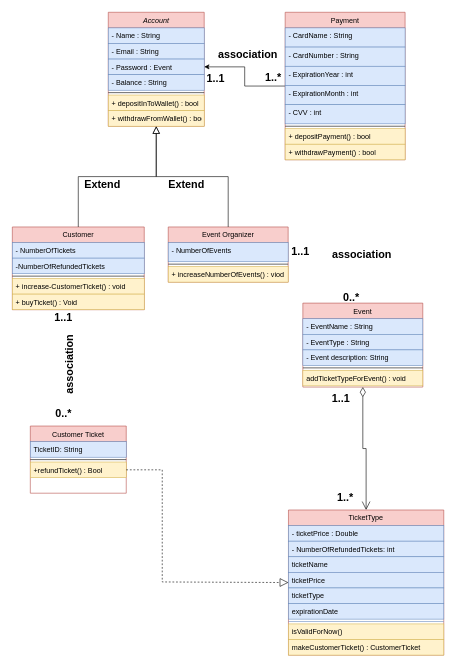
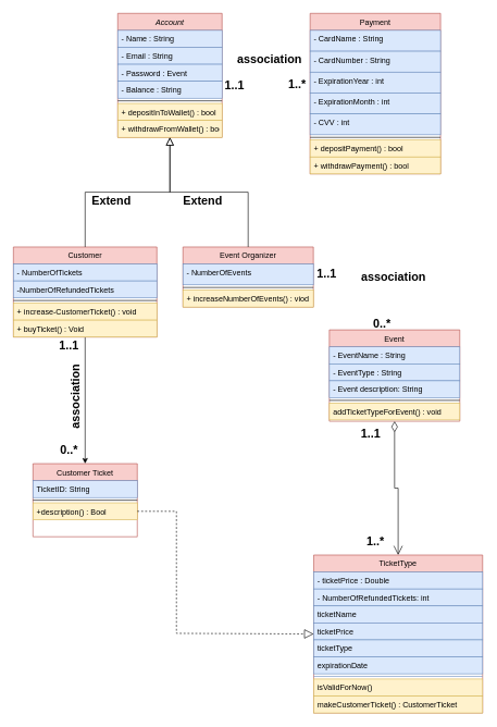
- <mxCell id="54" style="edgeStyle=orthogonalEdgeStyle;rounded=0;orthogonalLoop=1;jettySize=auto;html=1;entryX=1;entryY=0.5;entryDx=0;entryDy=0;" parent="1" source="55" target="5" edge="1"><mxGeometry relative="1" as="geometry" /></mxCell>
+ <mxCell id="10" style="edgeStyle=orthogonalEdgeStyle;rounded=0;orthogonalLoop=1;jettySize=auto;html=1;entryX=0.5;entryY=0;entryDx=0;entryDy=0;" parent="1" source="11" target="40" edge="1"><mxGeometry relative="1" as="geometry" /></mxCell>
- <mxCell id="43" value="+refundTicket() : Bool" style="text;align=left;verticalAlign=top;spacingLeft=4;spacingRight=4;overflow=hidden;rotatable=0;points=[[0,0.5],[1,0.5]];portConstraint=eastwest;fillColor=#fff2cc;strokeColor=#d6b656;" parent="40" vertex="1"><mxGeometry y="60" width="160" height="26" as="geometry" /></mxCell>
+ <mxCell id="43" value="+description() : Bool" style="text;align=left;verticalAlign=top;spacingLeft=4;spacingRight=4;overflow=hidden;rotatable=0;points=[[0,0.5],[1,0.5]];portConstraint=eastwest;fillColor=#fff2cc;strokeColor=#d6b656;" parent="40" vertex="1"><mxGeometry y="60" width="160" height="26" as="geometry" /></mxCell>
